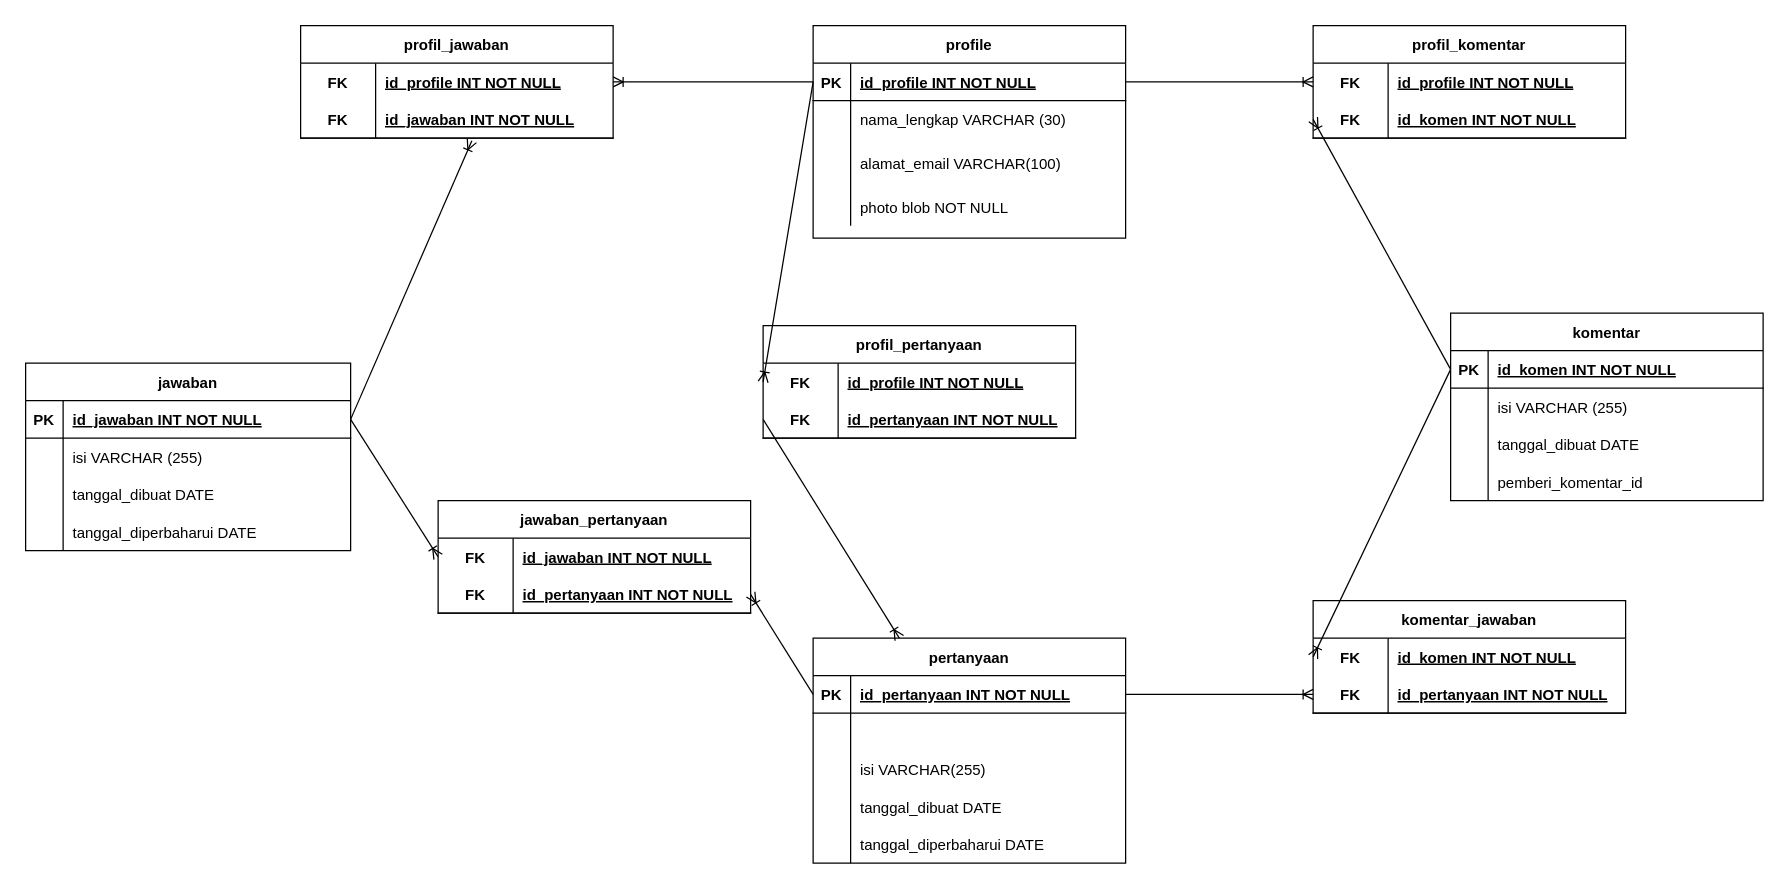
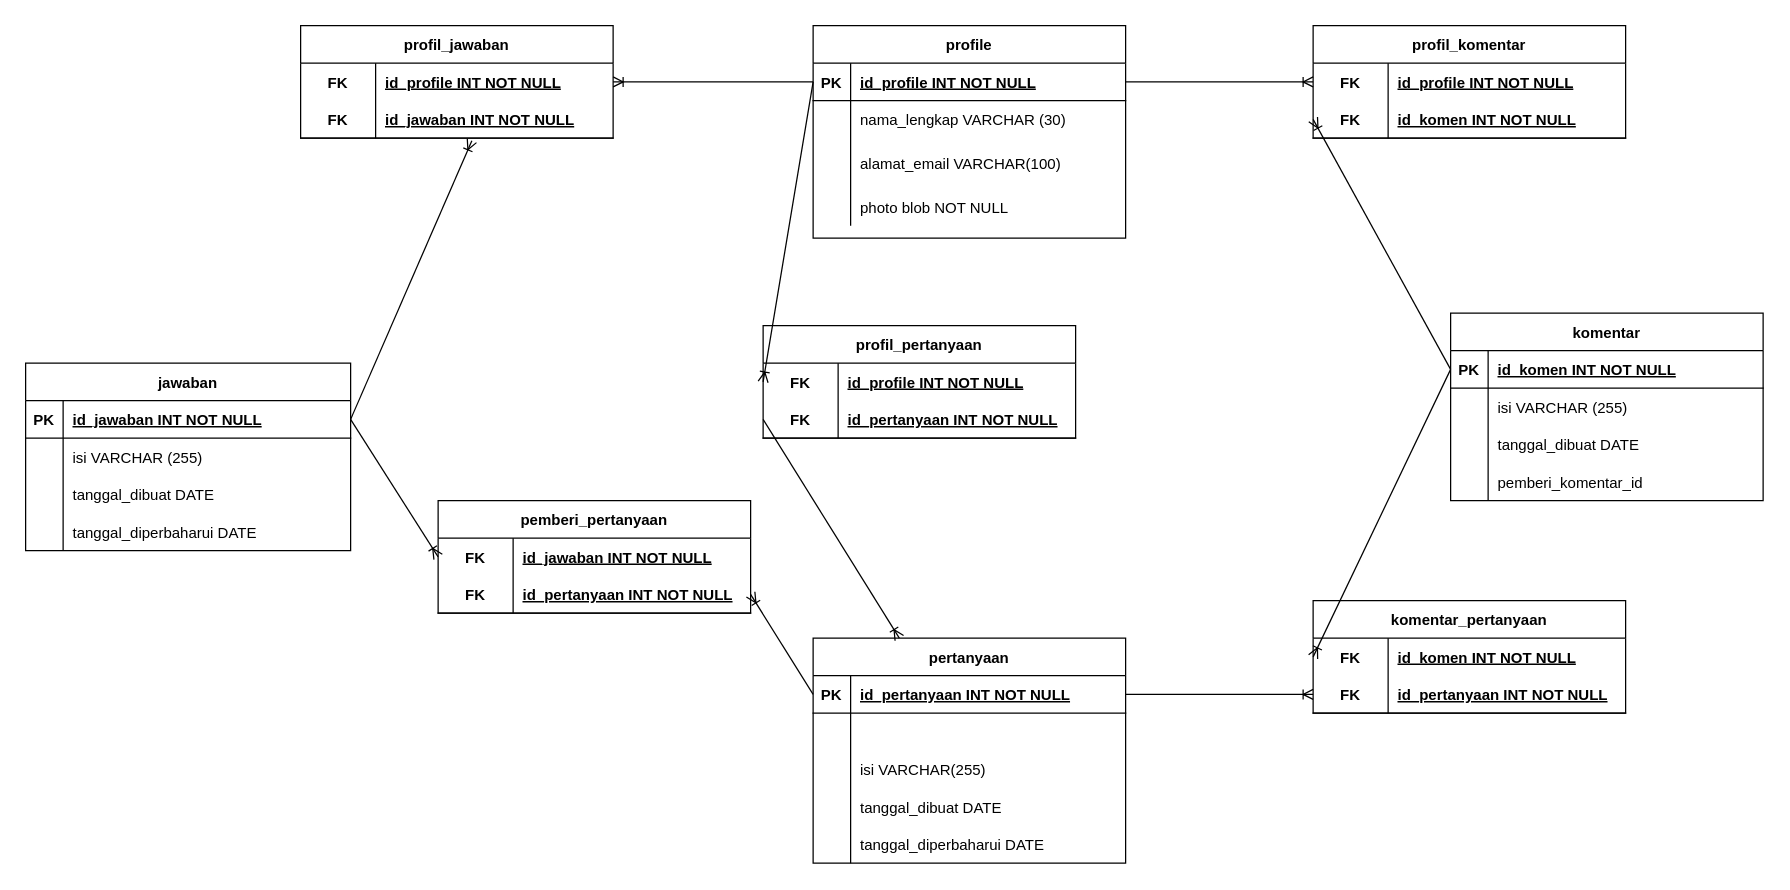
- <mxCell id="84" value="jawaban_pertanyaan" style="shape=table;startSize=30;container=1;collapsible=1;childLayout=tableLayout;fixedRows=1;rowLines=0;fontStyle=1;align=center;resizeLast=1;" vertex="1" parent="1"><mxGeometry x="350" y="400" width="250" height="90" as="geometry" /></mxCell>
+ <mxCell id="84" value="pemberi_pertanyaan" style="shape=table;startSize=30;container=1;collapsible=1;childLayout=tableLayout;fixedRows=1;rowLines=0;fontStyle=1;align=center;resizeLast=1;" vertex="1" parent="1"><mxGeometry x="350" y="400" width="250" height="90" as="geometry" /></mxCell>
- <mxCell id="70" value="komentar_jawaban" style="shape=table;startSize=30;container=1;collapsible=1;childLayout=tableLayout;fixedRows=1;rowLines=0;fontStyle=1;align=center;resizeLast=1;" vertex="1" parent="1"><mxGeometry x="1050" y="480" width="250" height="90" as="geometry" /></mxCell>
+ <mxCell id="70" value="komentar_pertanyaan" style="shape=table;startSize=30;container=1;collapsible=1;childLayout=tableLayout;fixedRows=1;rowLines=0;fontStyle=1;align=center;resizeLast=1;" vertex="1" parent="1"><mxGeometry x="1050" y="480" width="250" height="90" as="geometry" /></mxCell>
